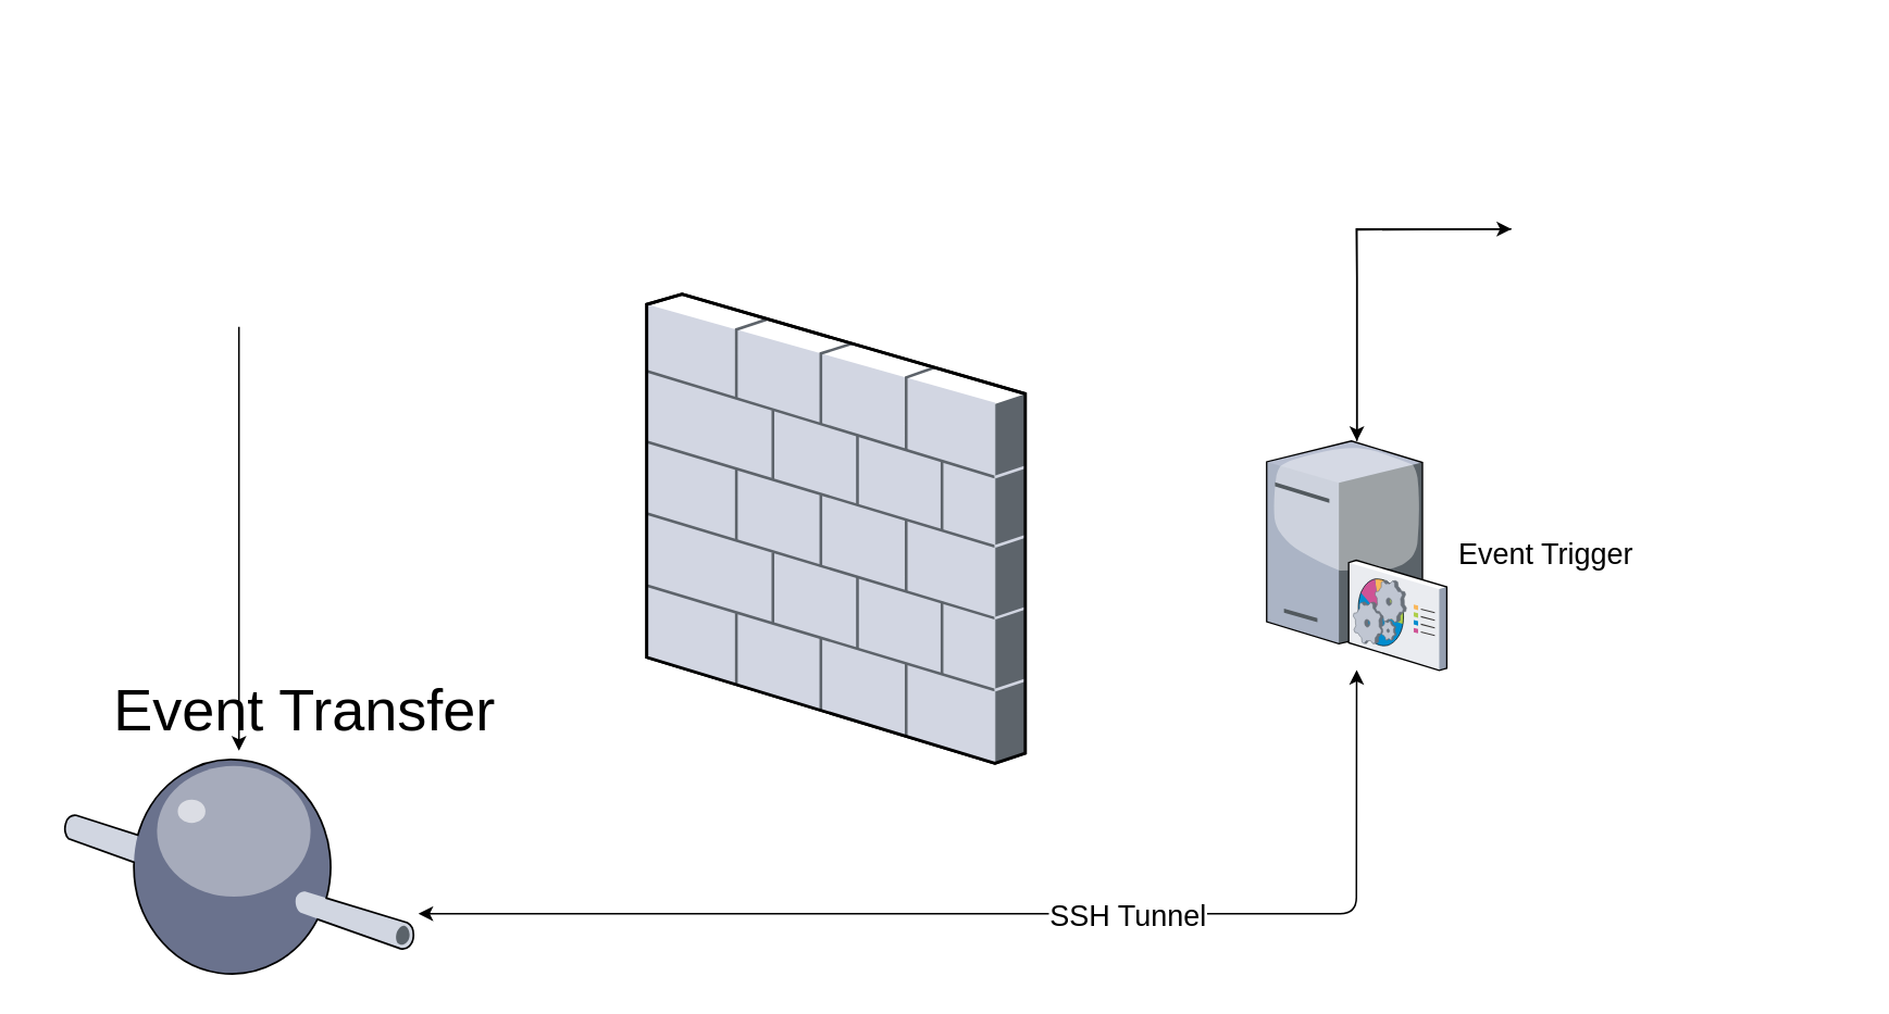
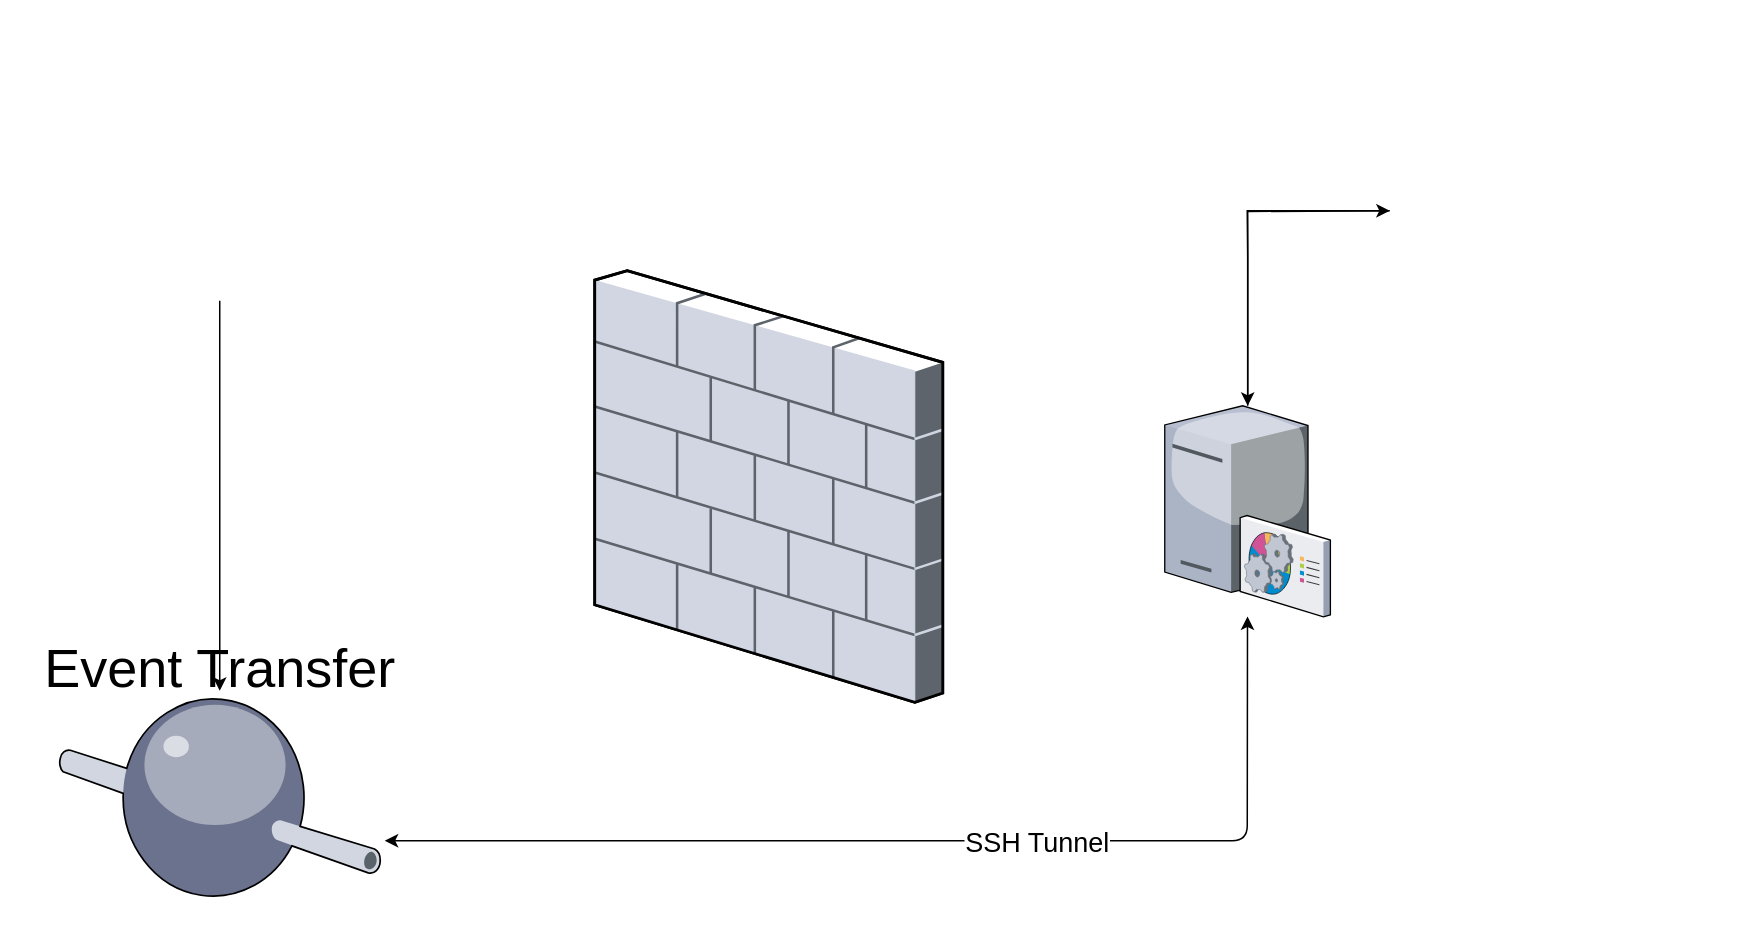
- <mxCell id="13" value="&lt;font style=&quot;font-size: 18px&quot;&gt;Event Trigger&lt;/font&gt;" style="text;html=1;align=center;verticalAlign=middle;resizable=0;points=[];autosize=1;strokeColor=none;" vertex="1" parent="1"><mxGeometry x="886.5" y="330.25" width="120" height="20" as="geometry" /></mxCell>
- <mxCell id="9" value="&lt;font style=&quot;font-size: 36px&quot;&gt;Event Transfer&lt;/font&gt;" style="text;html=1;align=center;verticalAlign=middle;resizable=0;points=[];autosize=1;strokeColor=none;" parent="1" vertex="1"><mxGeometry x="60.99" y="420" width="250" height="30" as="geometry" /></mxCell>
+ <mxCell id="9" value="&lt;font style=&quot;font-size: 36px&quot;&gt;Event Transfer&lt;/font&gt;" style="text;html=1;align=center;verticalAlign=middle;resizable=0;points=[];autosize=1;strokeColor=none;" parent="1" vertex="1"><mxGeometry x="20.99" y="430" width="250" height="30" as="geometry" /></mxCell>
